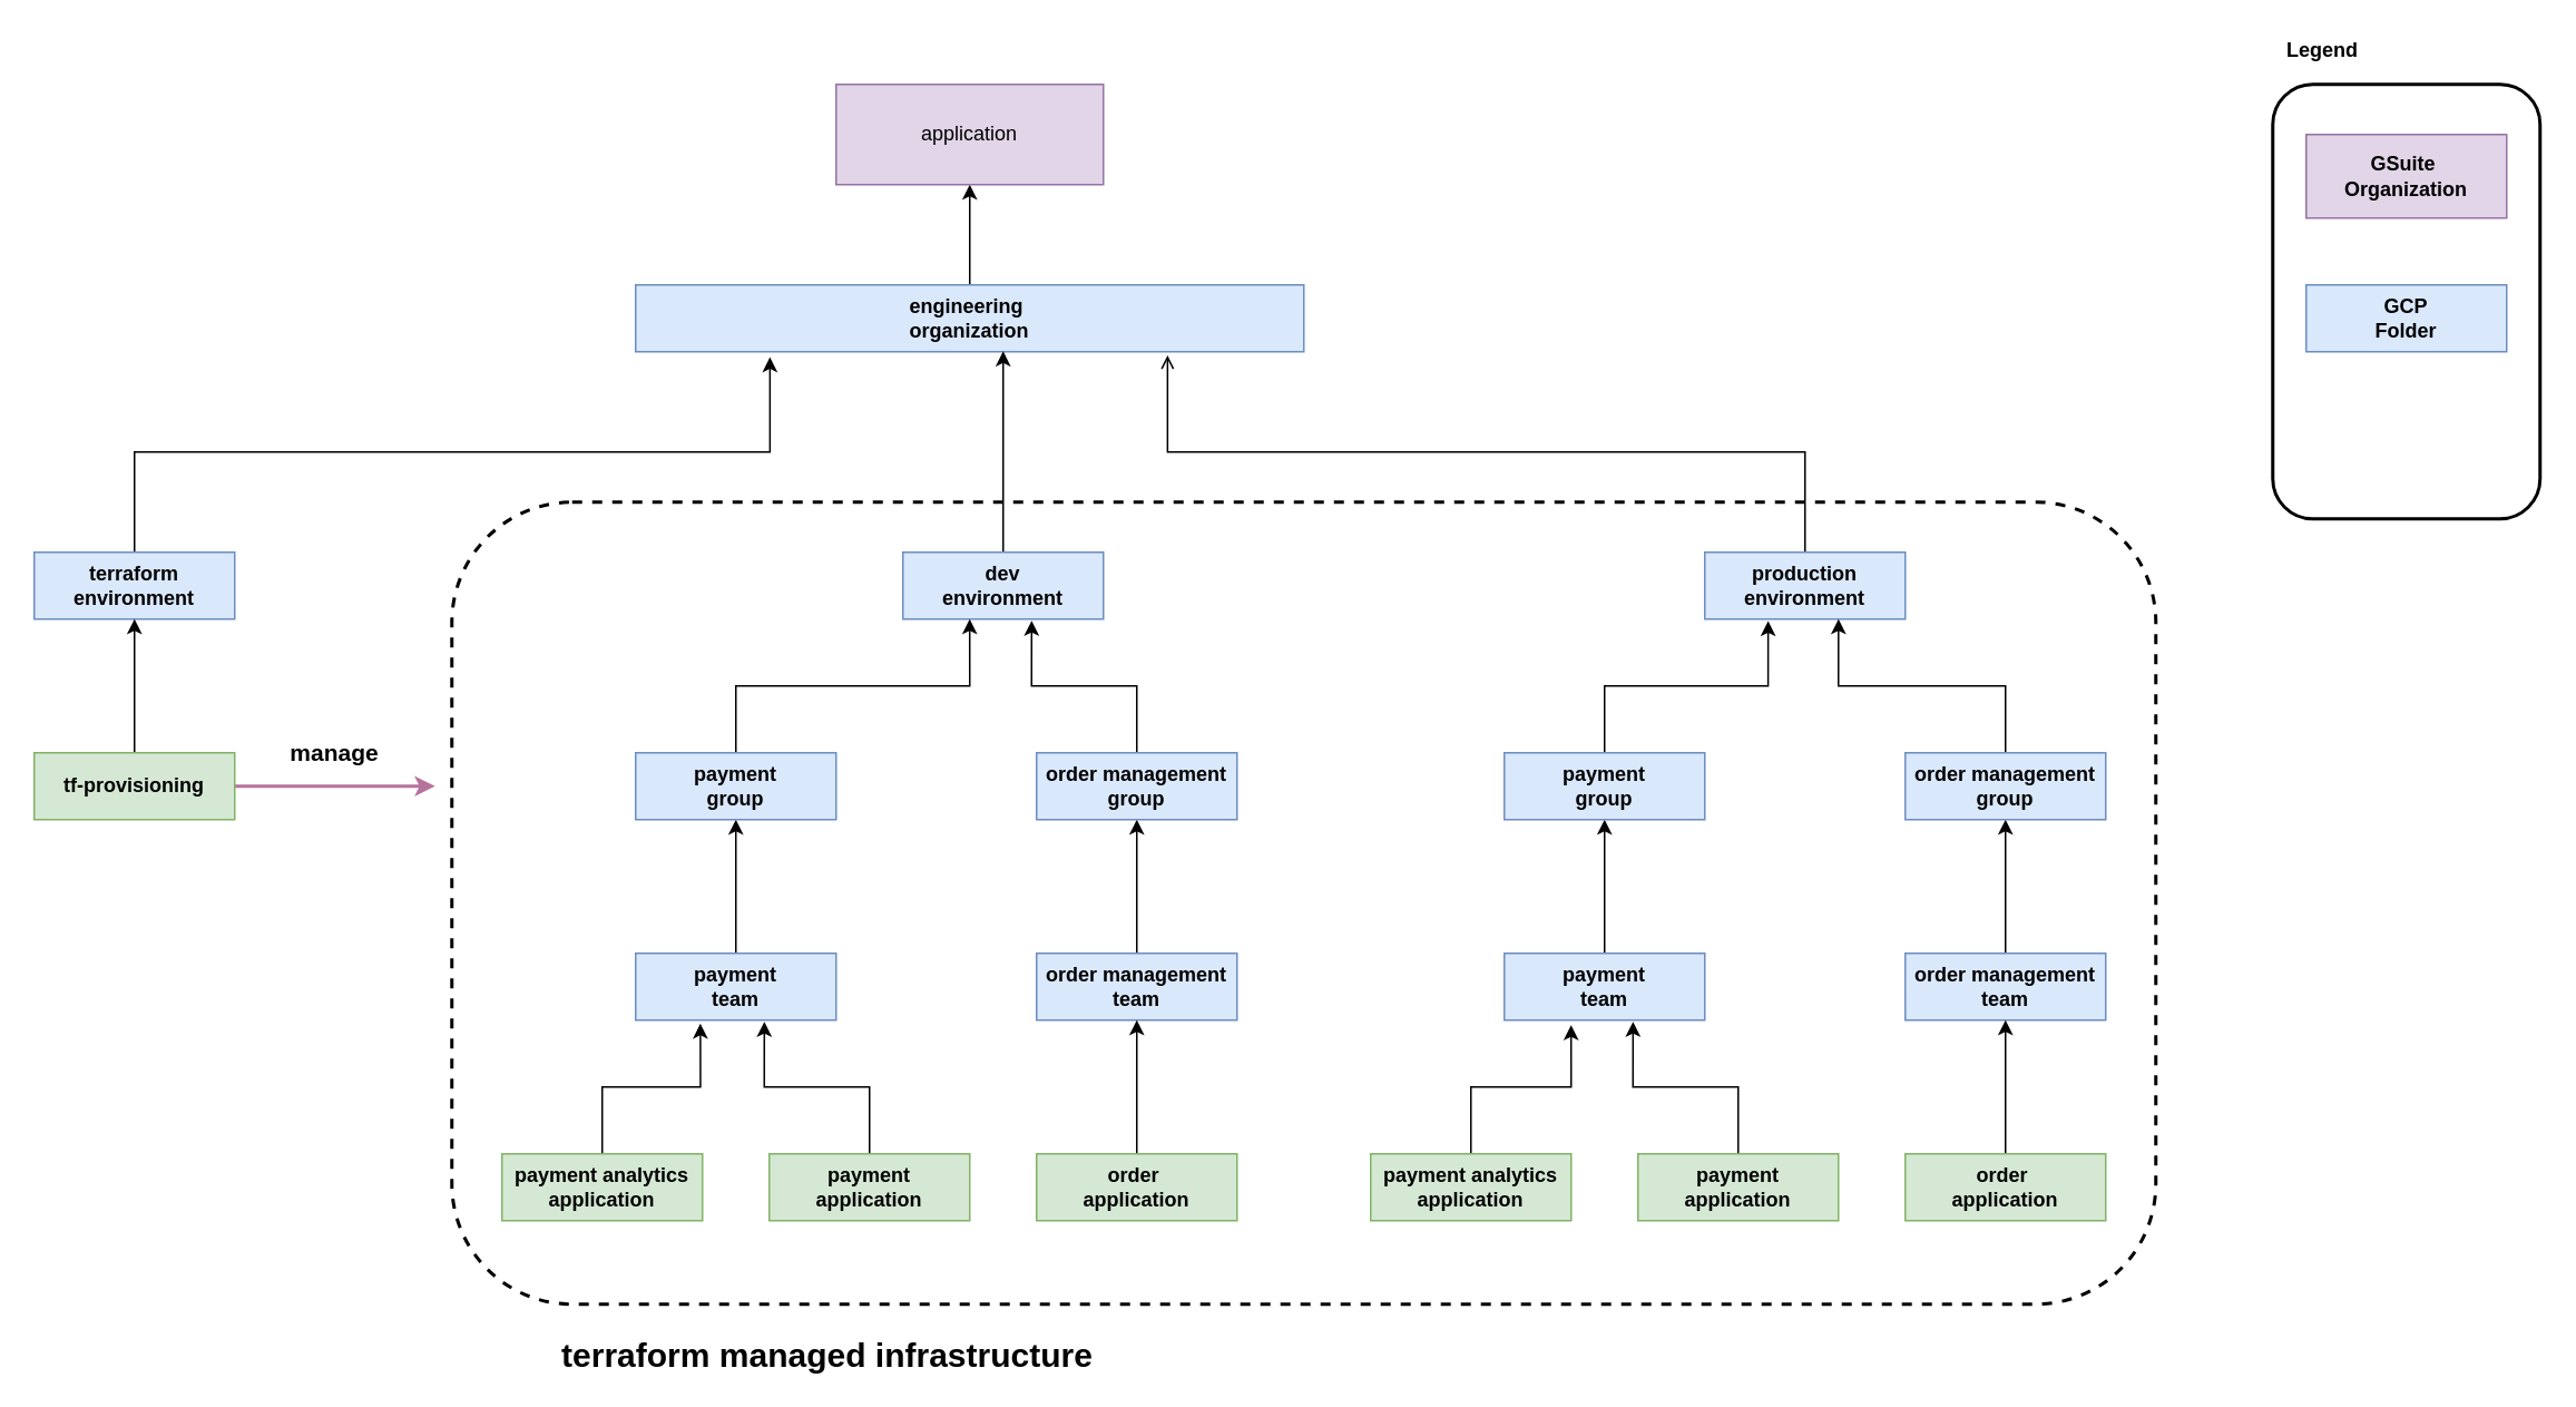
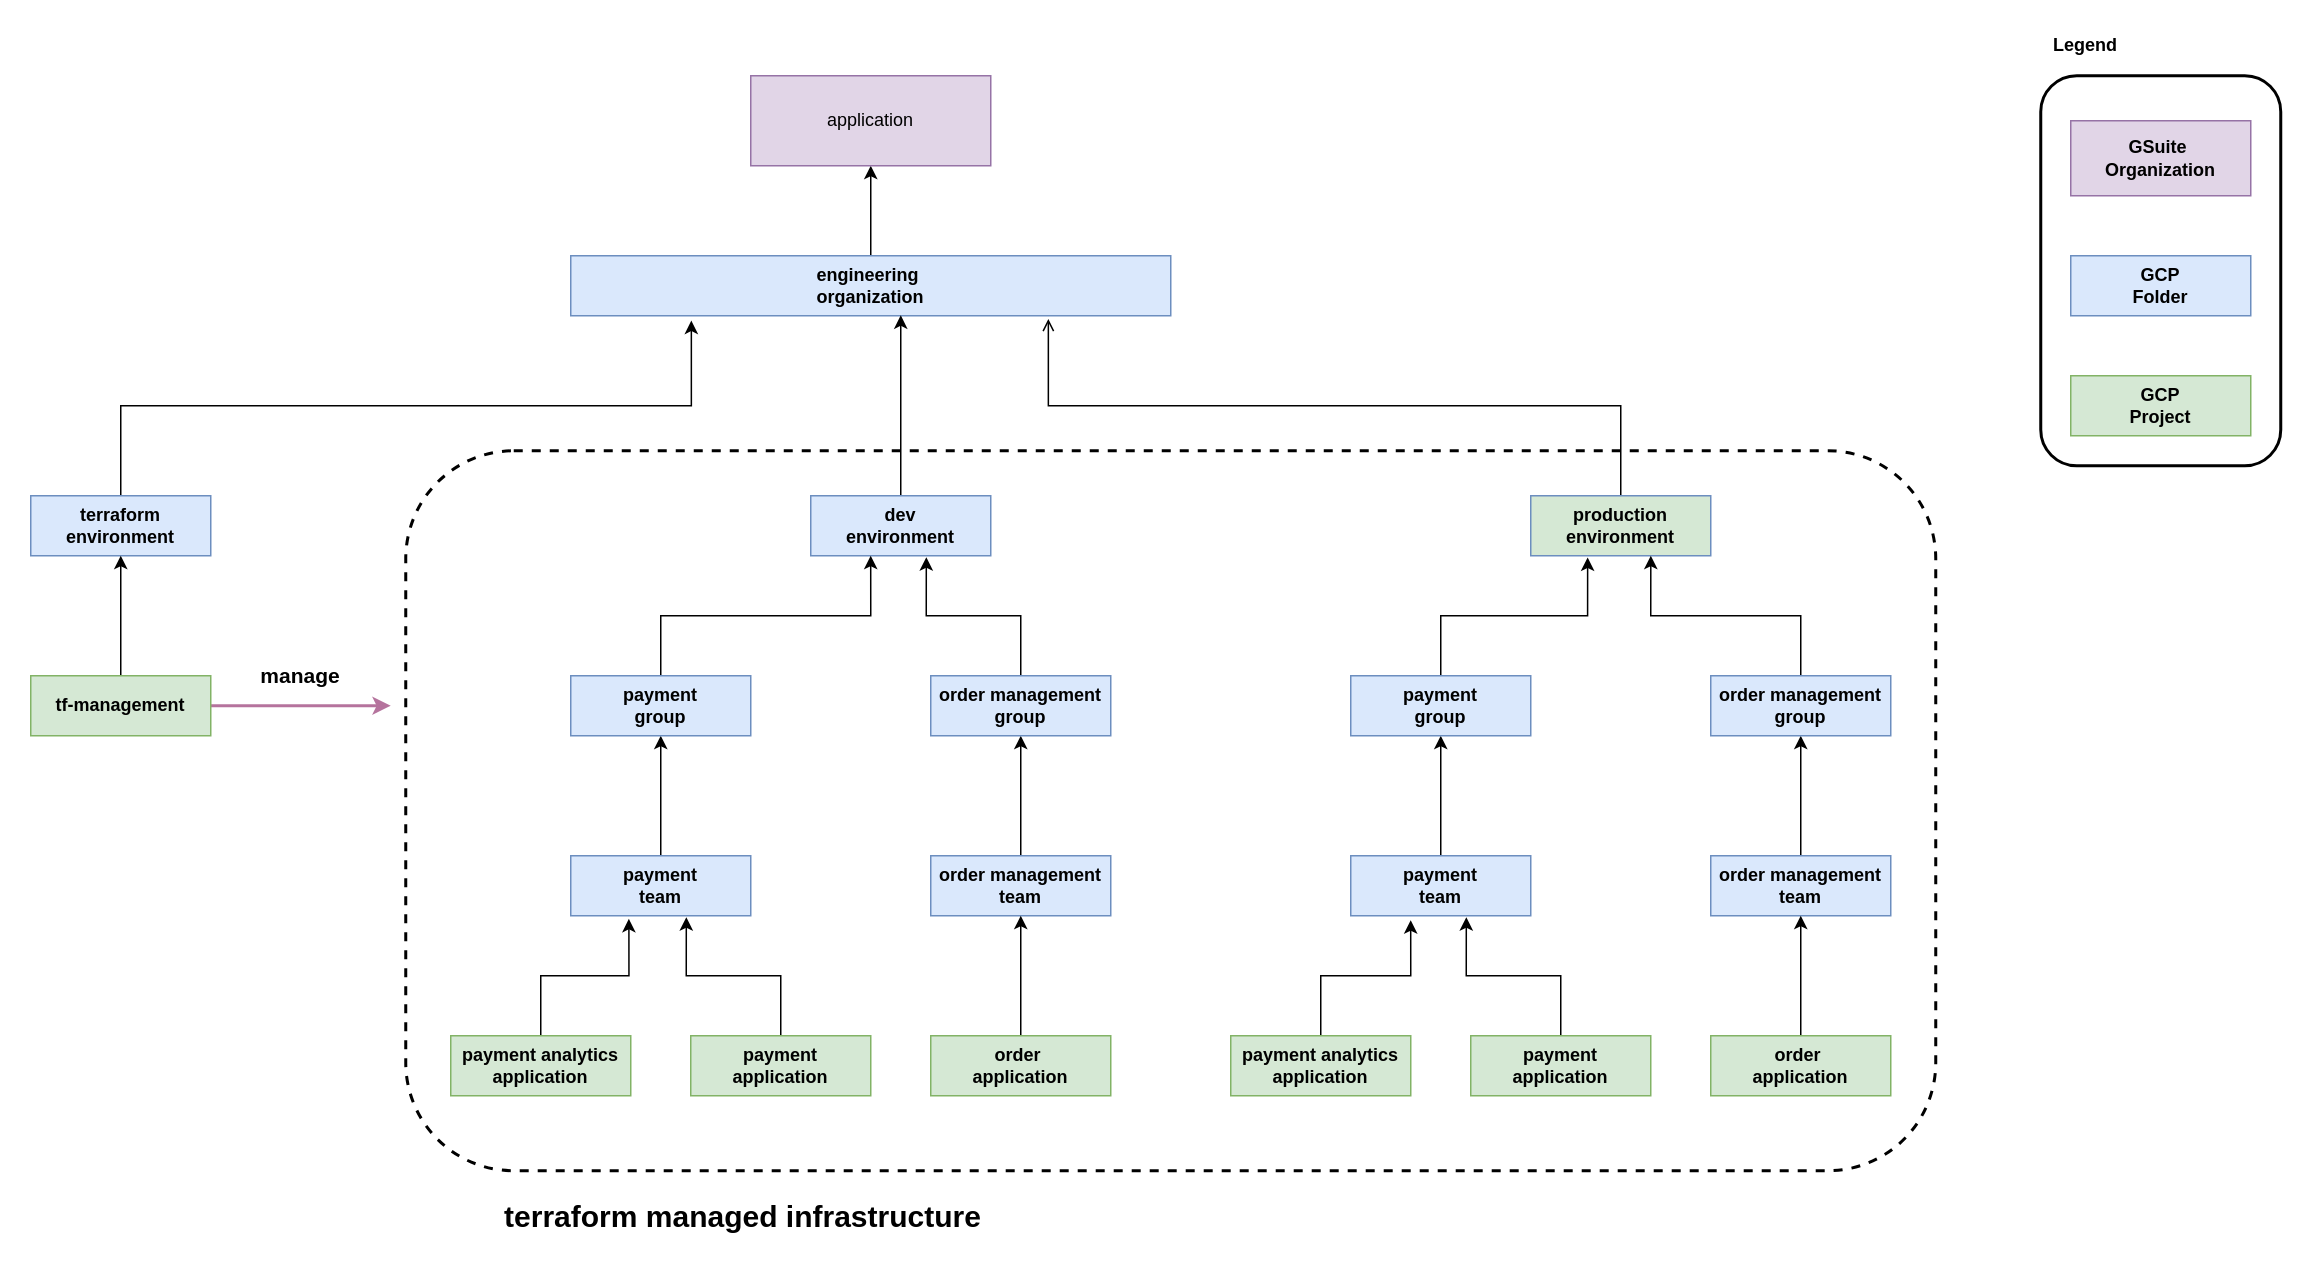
+ <mxCell id="46" value="&lt;b&gt;GCP&lt;br&gt;Project&lt;br&gt;&lt;/b&gt;" style="rounded=0;whiteSpace=wrap;html=1;fillColor=#d5e8d4;strokeColor=#82b366;" vertex="1" parent="1"><mxGeometry x="1380" y="250" width="120" height="40" as="geometry" /></mxCell>
- <mxCell id="9" value="&lt;b&gt;production&lt;br&gt;environment&lt;br&gt;&lt;/b&gt;" style="rounded=0;whiteSpace=wrap;html=1;fillColor=#dae8fc;strokeColor=#6c8ebf;" parent="1" vertex="1"><mxGeometry x="1020" y="330" width="120" height="40" as="geometry" /></mxCell>
+ <mxCell id="9" value="&lt;b&gt;production&lt;br&gt;environment&lt;br&gt;&lt;/b&gt;" style="rounded=0;whiteSpace=wrap;html=1;fillColor=#d5e8d4;strokeColor=#6c8ebf;" parent="1" vertex="1"><mxGeometry x="1020" y="330" width="120" height="40" as="geometry" /></mxCell>
- <mxCell id="18" value="&lt;b&gt;tf-provisioning&lt;/b&gt;" style="rounded=0;whiteSpace=wrap;html=1;fillColor=#d5e8d4;strokeColor=#82b366;" parent="1" vertex="1"><mxGeometry x="20" y="450" width="120" height="40" as="geometry" /></mxCell>
+ <mxCell id="18" value="&lt;b&gt;tf-management&lt;/b&gt;" style="rounded=0;whiteSpace=wrap;html=1;fillColor=#d5e8d4;strokeColor=#82b366;" parent="1" vertex="1"><mxGeometry x="20" y="450" width="120" height="40" as="geometry" /></mxCell>
